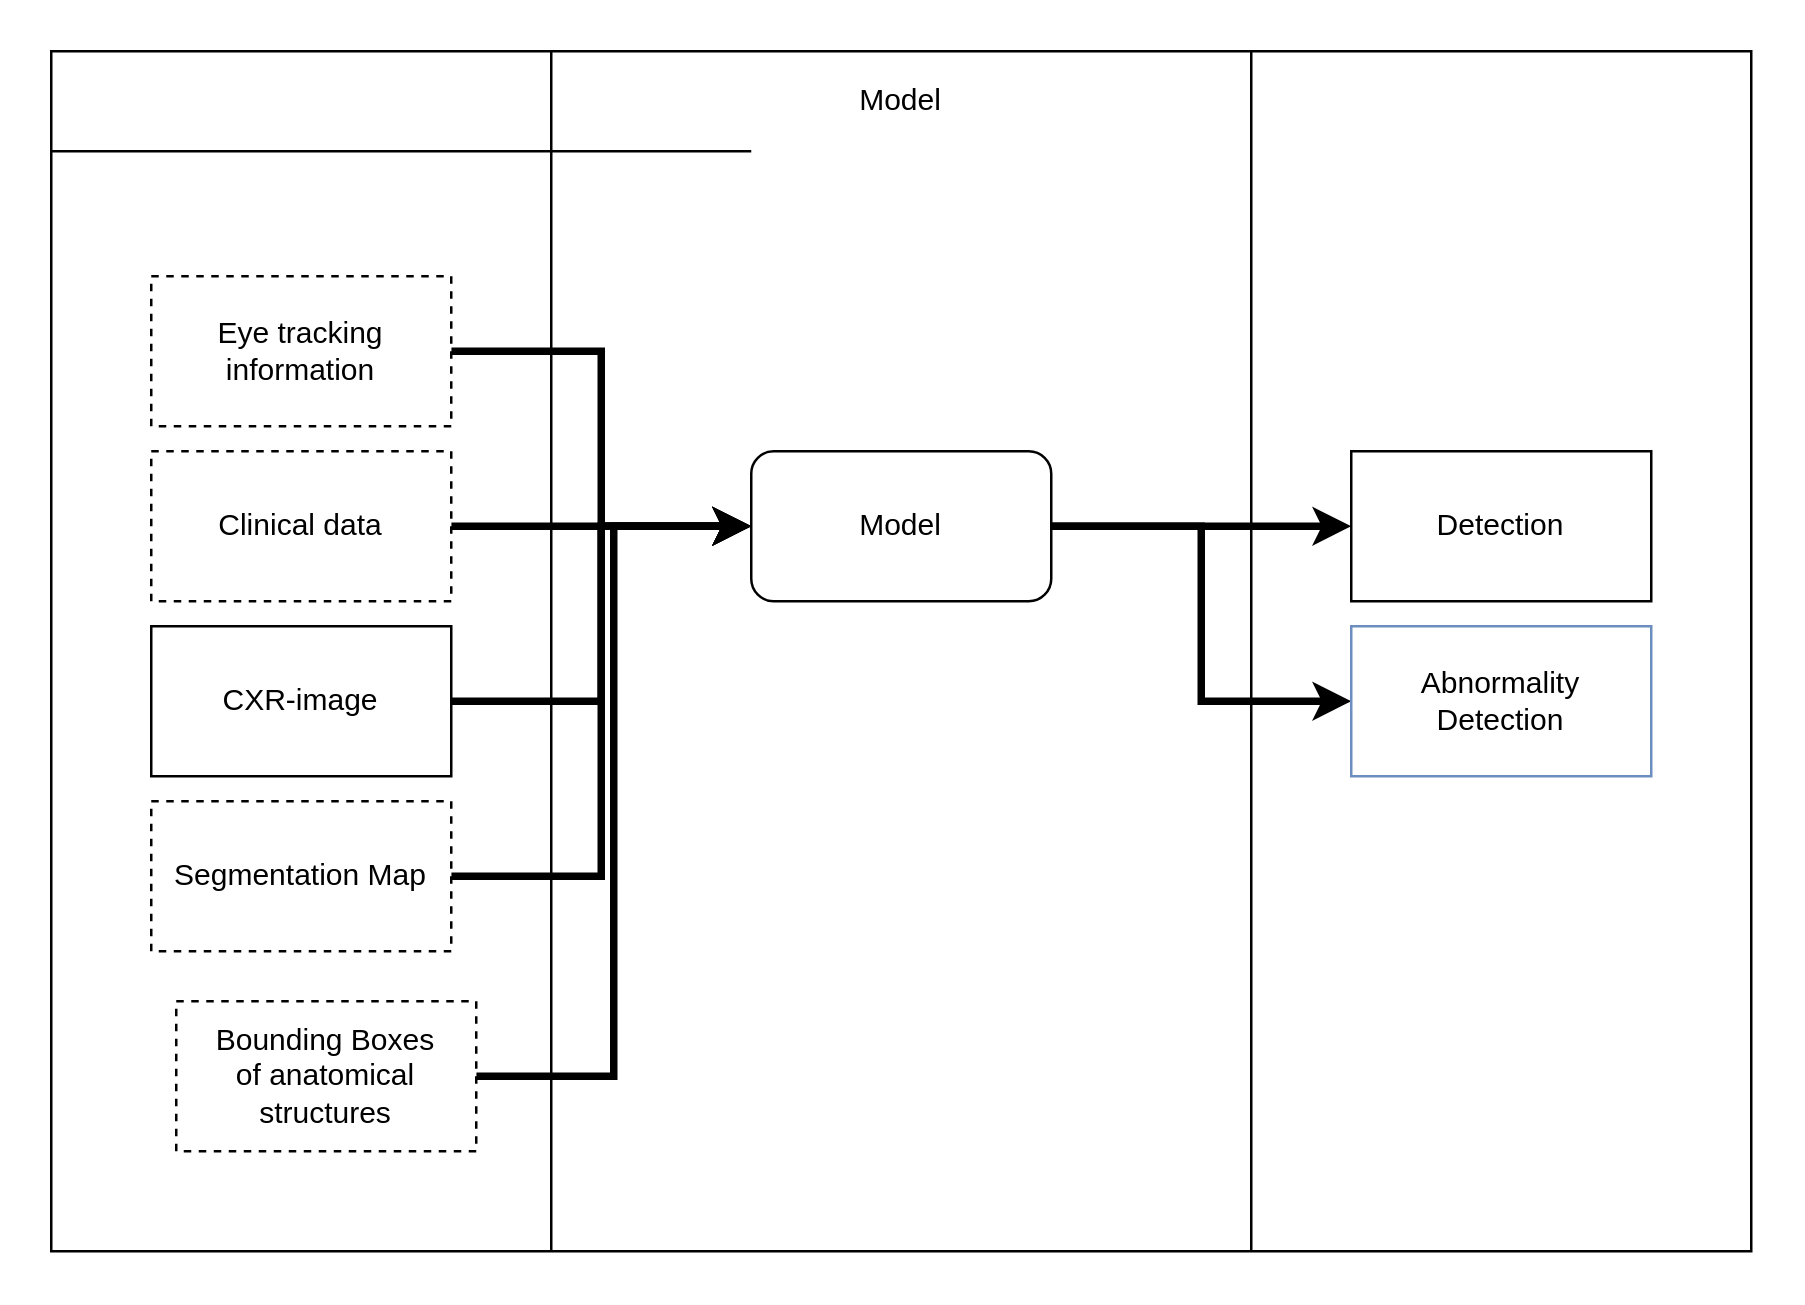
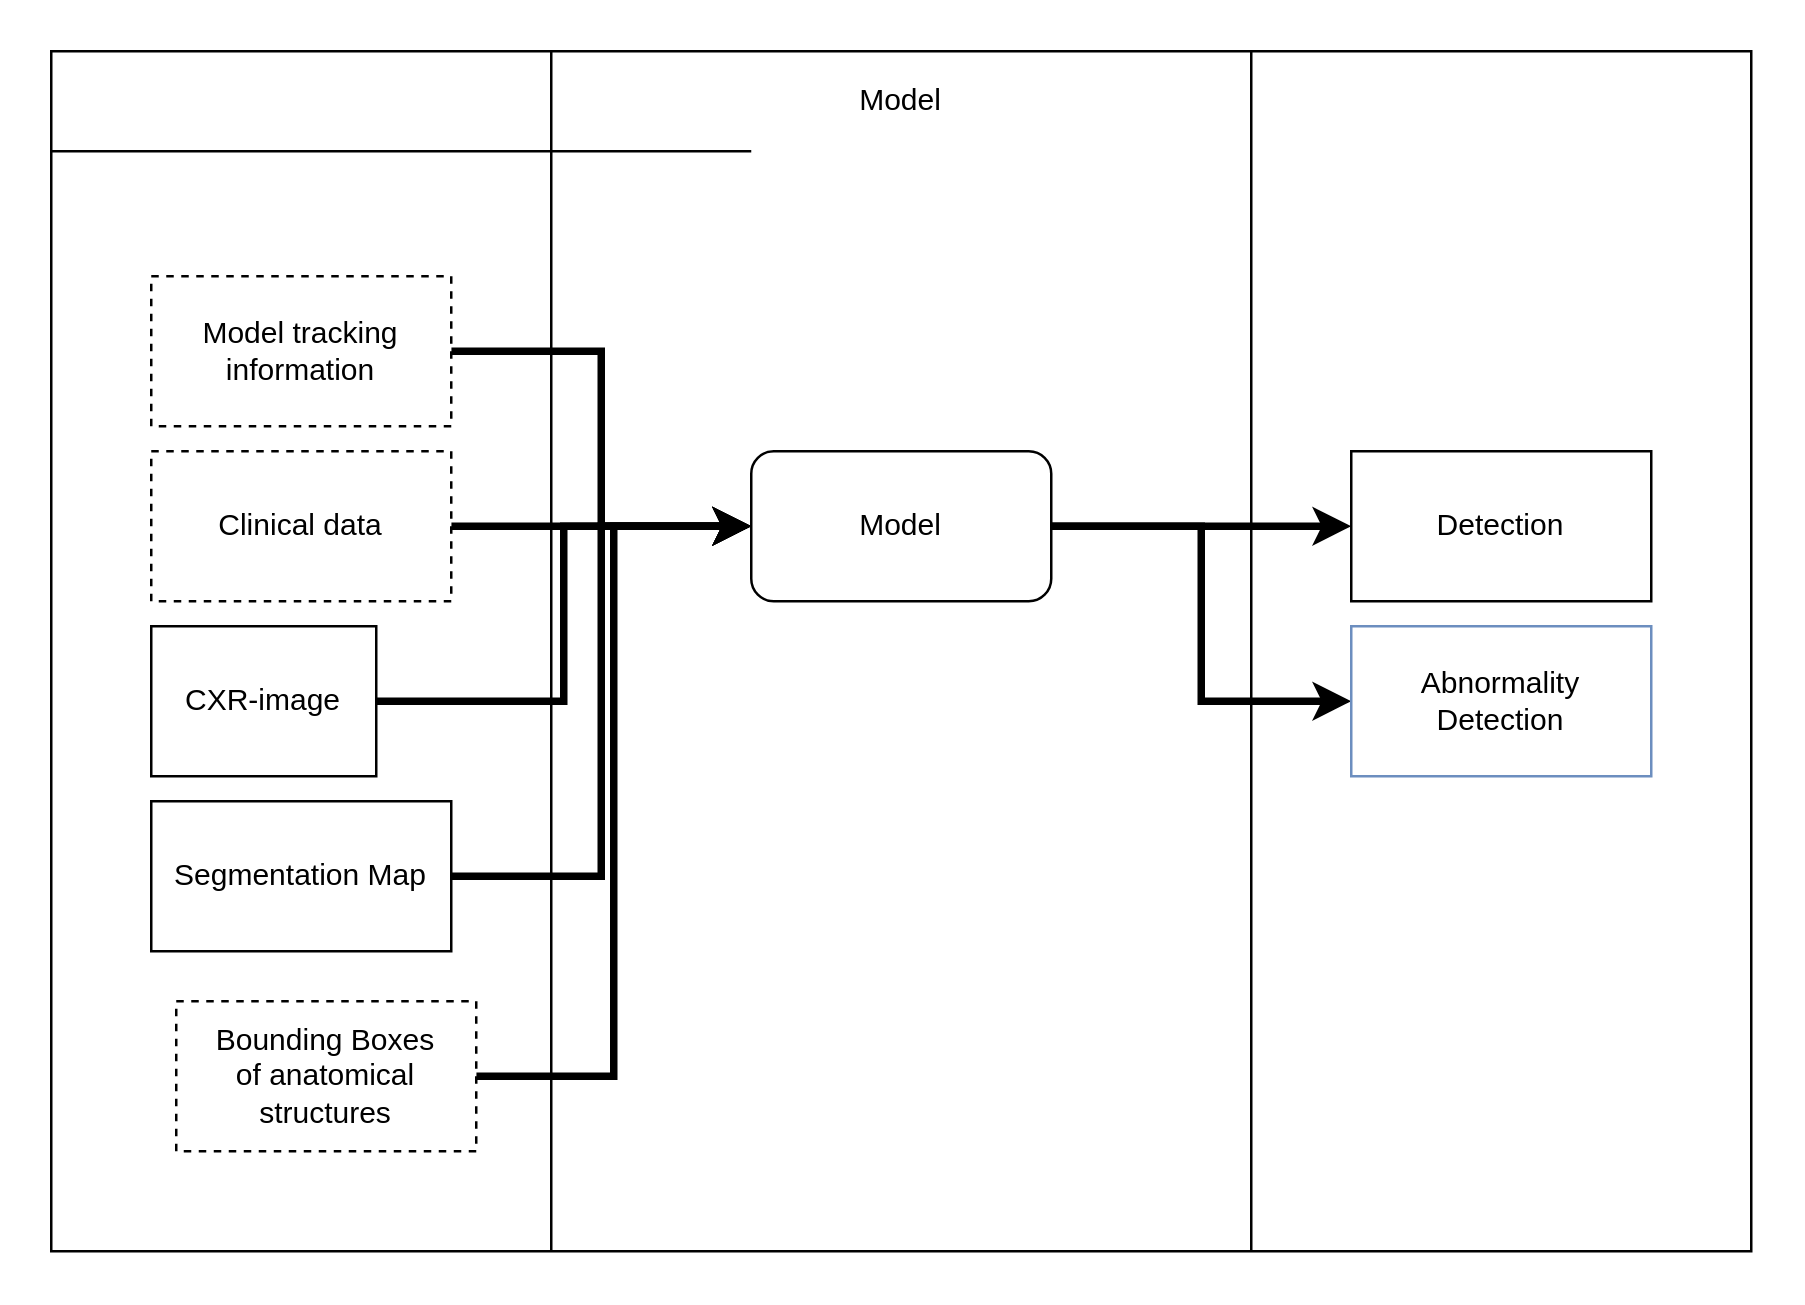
- <mxCell id="13" value="Eye tracking information" style="rounded=0;whiteSpace=wrap;html=1;dashed=1;" parent="1" vertex="1"><mxGeometry x="60" y="110" width="120" height="60" as="geometry" /></mxCell>
+ <mxCell id="13" value="Model tracking information" style="rounded=0;whiteSpace=wrap;html=1;dashed=1;" parent="1" vertex="1"><mxGeometry x="60" y="110" width="120" height="60" as="geometry" /></mxCell>
- <mxCell id="17" value="CXR-image" style="rounded=0;whiteSpace=wrap;html=1;" parent="1" vertex="1"><mxGeometry x="60" y="250" width="120" height="60" as="geometry" /></mxCell>
+ <mxCell id="17" value="CXR-image" style="rounded=0;whiteSpace=wrap;html=1;" parent="1" vertex="1"><mxGeometry x="60" y="250" width="90" height="60" as="geometry" /></mxCell>
- <mxCell id="21" value="Segmentation Map" style="rounded=0;whiteSpace=wrap;html=1;dashed=1;" parent="1" vertex="1"><mxGeometry x="60" y="320" width="120" height="60" as="geometry" /></mxCell>
+ <mxCell id="21" value="Segmentation Map" style="rounded=0;whiteSpace=wrap;html=1;dashed=0;" parent="1" vertex="1"><mxGeometry x="60" y="320" width="120" height="60" as="geometry" /></mxCell>
